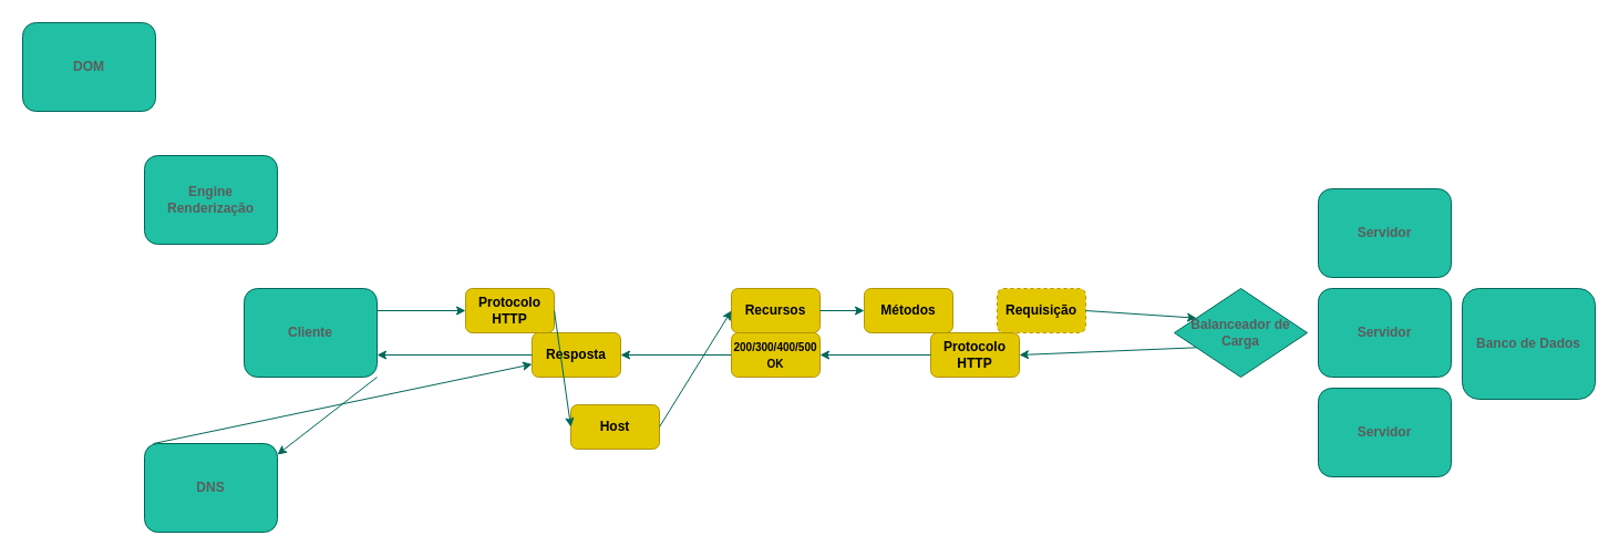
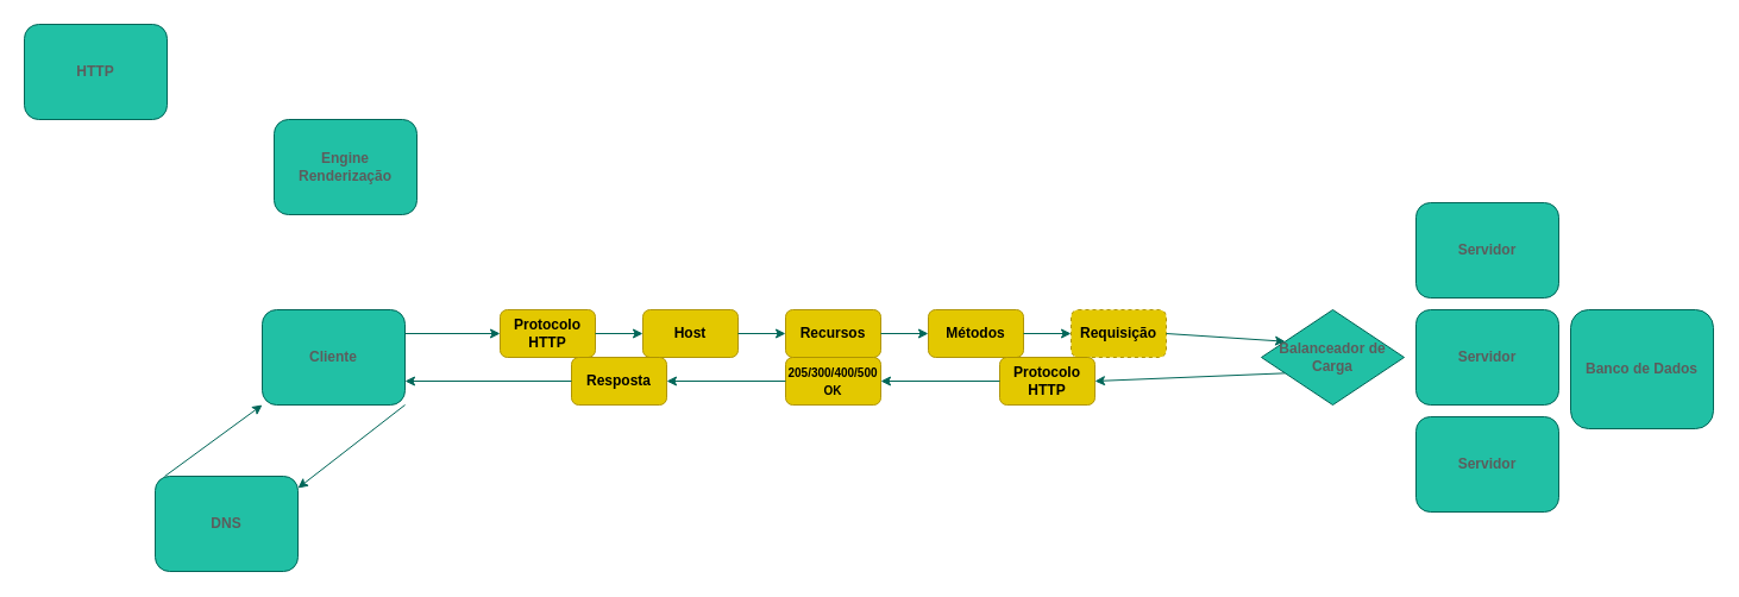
- <mxCell id="5" value="DOM" style="rounded=1;whiteSpace=wrap;html=1;fillColor=#21C0A5;strokeColor=#006658;fontColor=#5C5C5C;fontStyle=1" parent="1" vertex="1"><mxGeometry x="20" y="20" width="120" height="80" as="geometry" /></mxCell>
+ <mxCell id="5" value="HTTP" style="rounded=1;whiteSpace=wrap;html=1;fillColor=#21C0A5;strokeColor=#006658;fontColor=#5C5C5C;fontStyle=1" parent="1" vertex="1"><mxGeometry x="20" y="20" width="120" height="80" as="geometry" /></mxCell>
- <mxCell id="3" value="Engine Renderização" style="rounded=1;whiteSpace=wrap;html=1;fillColor=#21C0A5;strokeColor=#006658;fontColor=#5C5C5C;fontStyle=1" parent="1" vertex="1"><mxGeometry x="130" y="140" width="120" height="80" as="geometry" /></mxCell>
+ <mxCell id="3" value="Engine Renderização" style="rounded=1;whiteSpace=wrap;html=1;fillColor=#21C0A5;strokeColor=#006658;fontColor=#5C5C5C;fontStyle=1" parent="1" vertex="1"><mxGeometry x="230" y="100" width="120" height="80" as="geometry" /></mxCell>
+ <mxCell id="20" value="" style="endArrow=classic;html=1;exitX=1;exitY=0.5;exitDx=0;exitDy=0;entryX=0;entryY=0.5;entryDx=0;entryDy=0;strokeColor=#006658;fontStyle=1" parent="1" source="9" target="10" edge="1"><mxGeometry width="50" height="50" relative="1" as="geometry"><mxPoint x="750" y="290" as="sourcePoint" /><mxPoint x="790" y="290" as="targetPoint" /></mxGeometry></mxCell>
- <mxCell id="14" value="&lt;font style=&quot;font-size: 10px&quot;&gt;200/300/400/500 OK&lt;/font&gt;" style="rounded=1;whiteSpace=wrap;html=1;fillColor=#e3c800;strokeColor=#B09500;fontStyle=1" parent="1" vertex="1"><mxGeometry x="660" y="300" width="80" height="40" as="geometry" /></mxCell>
+ <mxCell id="14" value="&lt;font style=&quot;font-size: 10px&quot;&gt;205/300/400/500 OK&lt;/font&gt;" style="rounded=1;whiteSpace=wrap;html=1;fillColor=#e3c800;strokeColor=#B09500;fontStyle=1" parent="1" vertex="1"><mxGeometry x="660" y="300" width="80" height="40" as="geometry" /></mxCell>
- <mxCell id="11" value="" style="endArrow=classic;html=1;exitX=0.067;exitY=0;exitDx=0;exitDy=0;exitPerimeter=0;strokeColor=#006658;fontColor=#5C5C5C;fontStyle=1;" parent="1" source="4" target="13" edge="1"><mxGeometry width="50" height="50" relative="1" as="geometry"><mxPoint x="610" y="410" as="sourcePoint" /><mxPoint x="1010" y="200" as="targetPoint" /></mxGeometry></mxCell>
+ <mxCell id="11" value="" style="endArrow=classic;html=1;entryX=0;entryY=1;entryDx=0;entryDy=0;exitX=0.067;exitY=0;exitDx=0;exitDy=0;exitPerimeter=0;strokeColor=#006658;fontColor=#5C5C5C;fontStyle=1" parent="1" source="4" target="2" edge="1"><mxGeometry width="50" height="50" relative="1" as="geometry"><mxPoint x="610" y="410" as="sourcePoint" /><mxPoint x="1010" y="200" as="targetPoint" /></mxGeometry></mxCell>
- <mxCell id="7" value="Host" style="rounded=1;whiteSpace=wrap;html=1;fillColor=#e3c800;strokeColor=#B09500;fontStyle=1" parent="1" vertex="1"><mxGeometry x="515" y="365" width="80" height="40" as="geometry" /></mxCell>
+ <mxCell id="7" value="Host" style="rounded=1;whiteSpace=wrap;html=1;fillColor=#e3c800;strokeColor=#B09500;fontStyle=1" parent="1" vertex="1"><mxGeometry y="260" width="80" height="40" as="geometry" x="540" /></mxCell>
